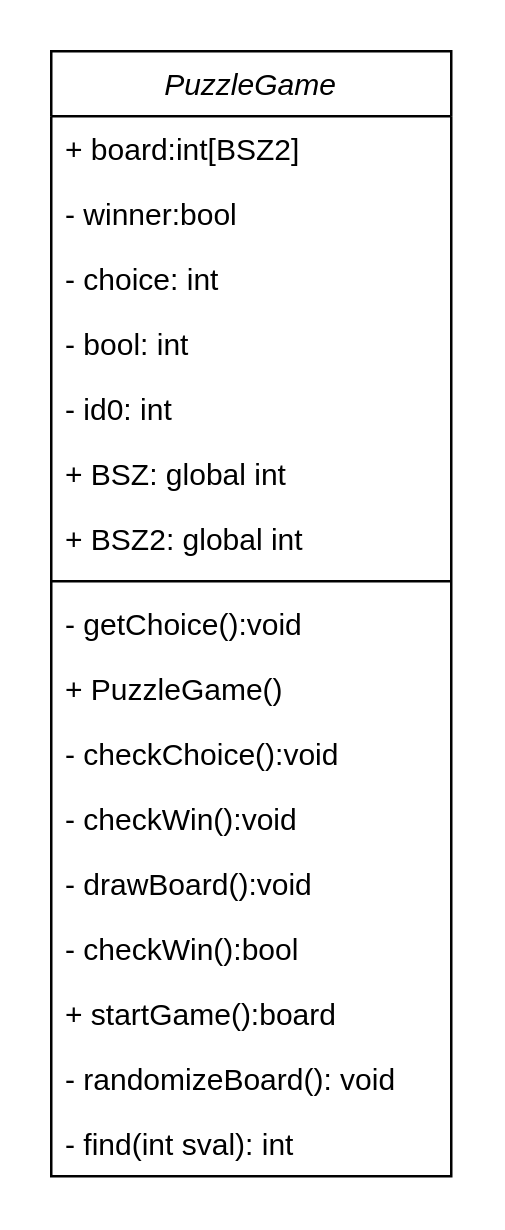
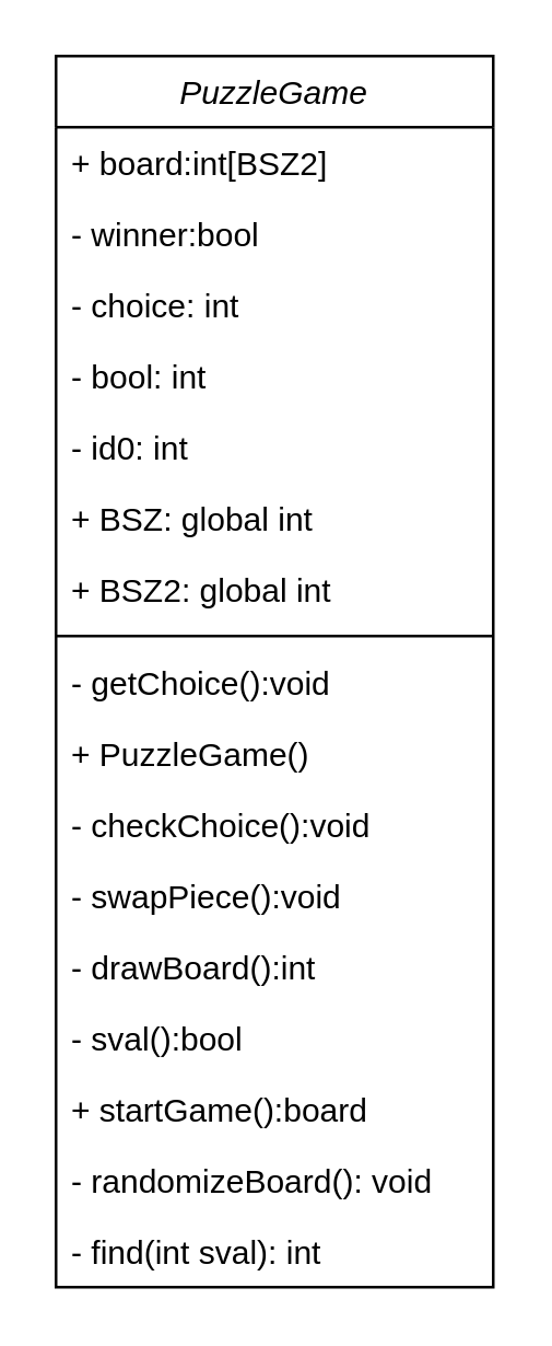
- <mxCell id="14" value="- checkWin():void" style="text;align=left;verticalAlign=top;spacingLeft=4;spacingRight=4;overflow=hidden;rotatable=0;points=[[0,0.5],[1,0.5]];portConstraint=eastwest;" parent="2" vertex="1"><mxGeometry y="294" width="160" height="26" as="geometry" /></mxCell>
+ <mxCell id="14" value="- swapPiece():void" style="text;align=left;verticalAlign=top;spacingLeft=4;spacingRight=4;overflow=hidden;rotatable=0;points=[[0,0.5],[1,0.5]];portConstraint=eastwest;" parent="2" vertex="1"><mxGeometry y="294" width="160" height="26" as="geometry" /></mxCell>
- <mxCell id="15" value="- drawBoard():void" style="text;align=left;verticalAlign=top;spacingLeft=4;spacingRight=4;overflow=hidden;rotatable=0;points=[[0,0.5],[1,0.5]];portConstraint=eastwest;" parent="2" vertex="1"><mxGeometry y="320" width="160" height="26" as="geometry" /></mxCell>
+ <mxCell id="15" value="- drawBoard():int" style="text;align=left;verticalAlign=top;spacingLeft=4;spacingRight=4;overflow=hidden;rotatable=0;points=[[0,0.5],[1,0.5]];portConstraint=eastwest;" parent="2" vertex="1"><mxGeometry y="320" width="160" height="26" as="geometry" /></mxCell>
- <mxCell id="16" value="- checkWin():bool" style="text;align=left;verticalAlign=top;spacingLeft=4;spacingRight=4;overflow=hidden;rotatable=0;points=[[0,0.5],[1,0.5]];portConstraint=eastwest;" parent="2" vertex="1"><mxGeometry y="346" width="160" height="26" as="geometry" /></mxCell>
+ <mxCell id="16" value="- sval():bool" style="text;align=left;verticalAlign=top;spacingLeft=4;spacingRight=4;overflow=hidden;rotatable=0;points=[[0,0.5],[1,0.5]];portConstraint=eastwest;" parent="2" vertex="1"><mxGeometry y="346" width="160" height="26" as="geometry" /></mxCell>
